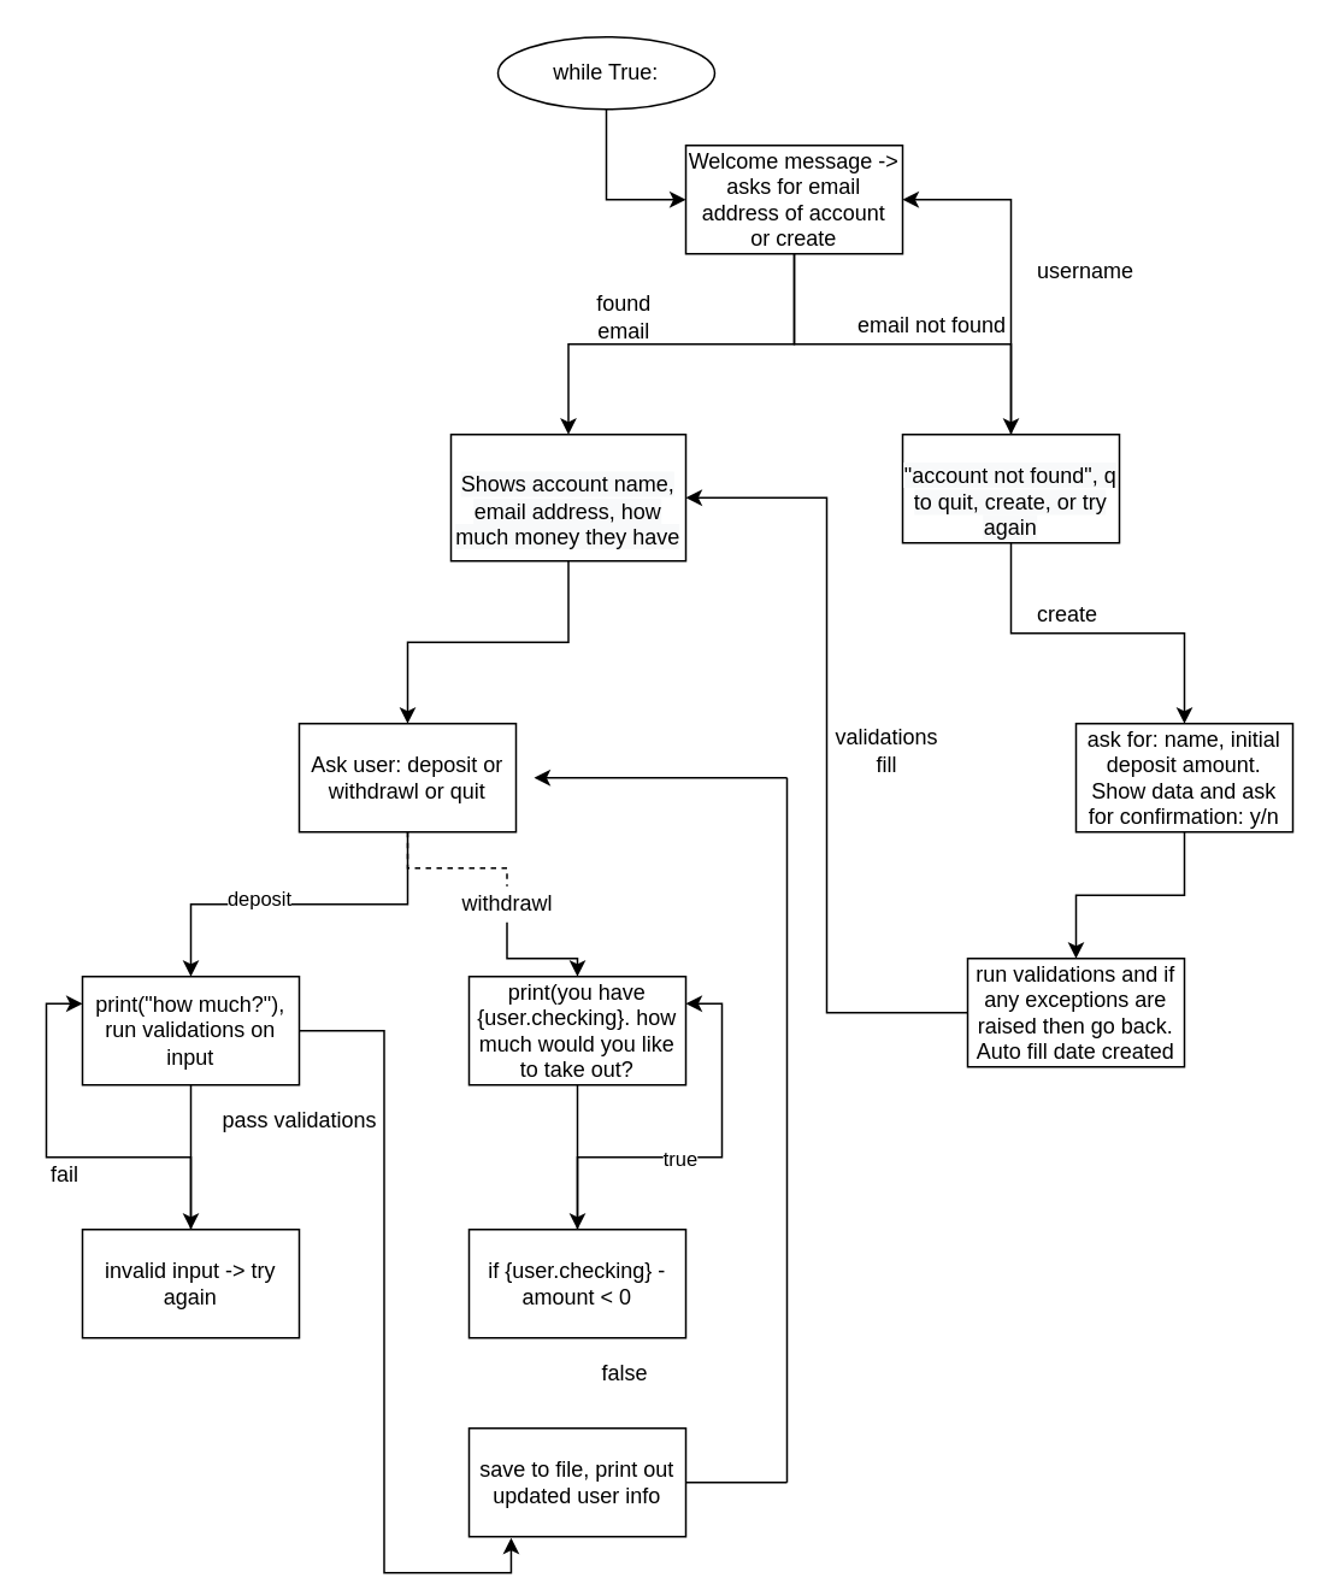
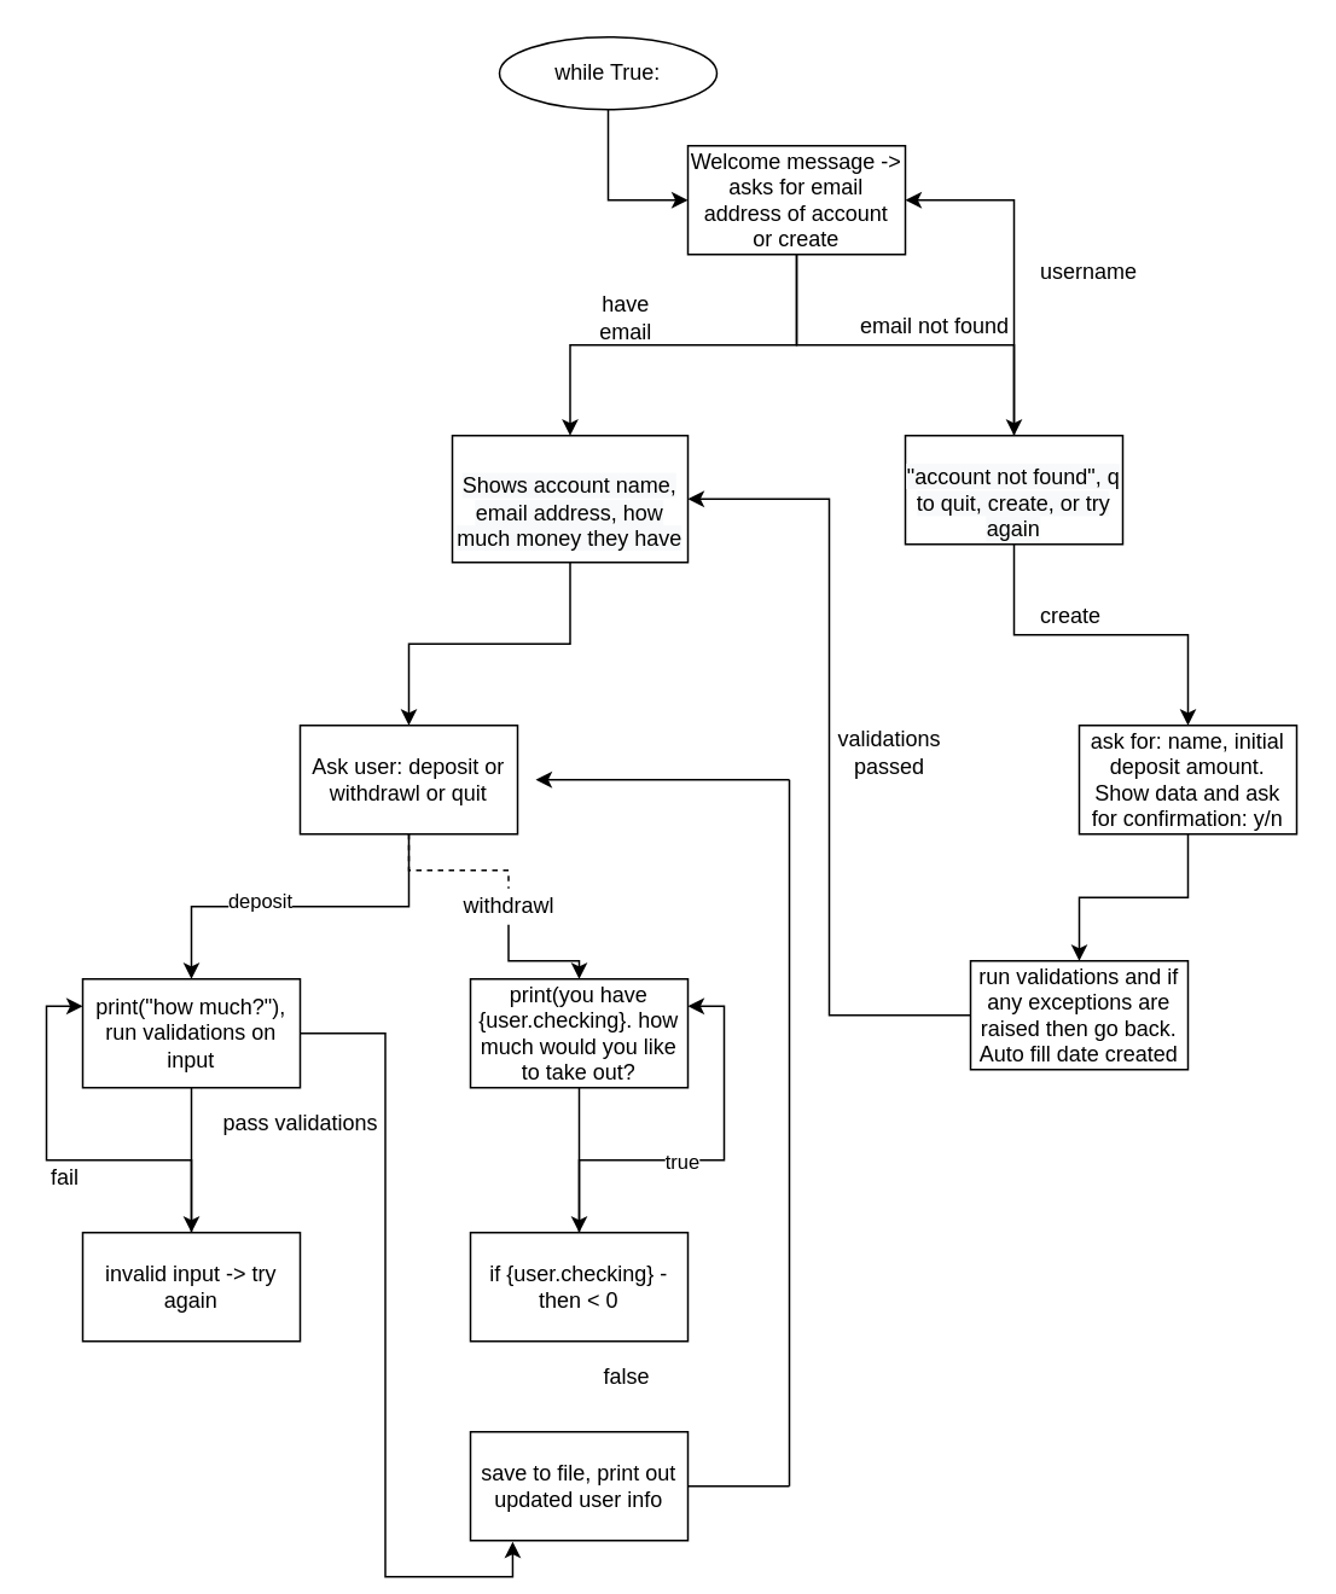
- <mxCell id="12" value="found email" style="text;html=1;strokeColor=none;fillColor=none;align=center;verticalAlign=middle;whiteSpace=wrap;rounded=0;" vertex="1" parent="1"><mxGeometry x="315" y="160" width="60" height="30" as="geometry" /></mxCell>
+ <mxCell id="12" value="have email" style="text;html=1;strokeColor=none;fillColor=none;align=center;verticalAlign=middle;whiteSpace=wrap;rounded=0;" vertex="1" parent="1"><mxGeometry x="315" y="160" width="60" height="30" as="geometry" /></mxCell>
- <mxCell id="24" value="validations&lt;br&gt;fill" style="text;html=1;align=center;verticalAlign=middle;resizable=0;points=[];autosize=1;strokeColor=none;fillColor=none;" vertex="1" parent="1"><mxGeometry x="455" y="400" width="70" height="30" as="geometry" /></mxCell>
+ <mxCell id="24" value="validations&lt;br&gt;passed" style="text;html=1;align=center;verticalAlign=middle;resizable=0;points=[];autosize=1;strokeColor=none;fillColor=none;" vertex="1" parent="1"><mxGeometry x="455" y="400" width="70" height="30" as="geometry" /></mxCell>
- <mxCell id="34" value="if {user.checking} - amount &amp;lt; 0" style="whiteSpace=wrap;html=1;rounded=0;" vertex="1" parent="1"><mxGeometry x="259" y="680" width="120" height="60" as="geometry" /></mxCell>
+ <mxCell id="34" value="if {user.checking} - then &amp;lt; 0" style="whiteSpace=wrap;html=1;rounded=0;" vertex="1" parent="1"><mxGeometry x="259" y="680" width="120" height="60" as="geometry" /></mxCell>
